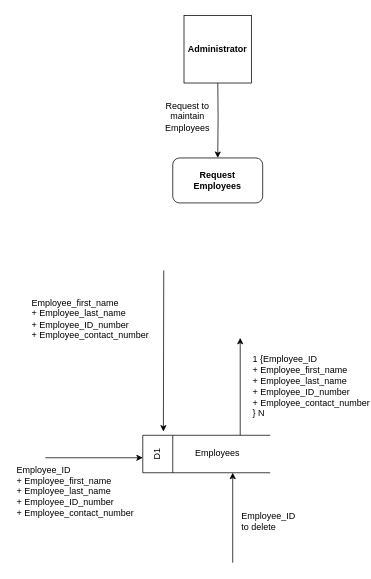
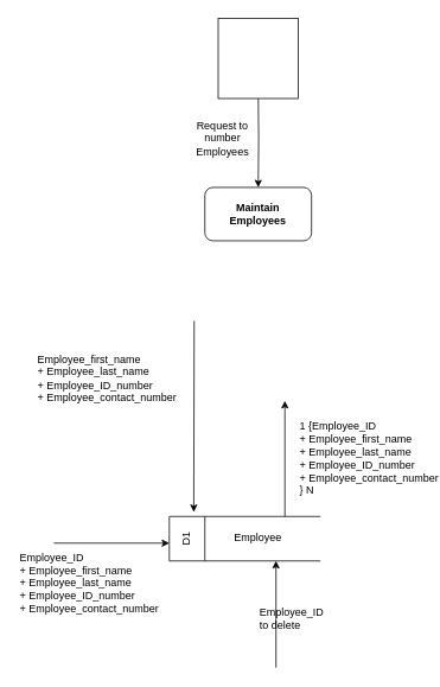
- <mxCell id="4" value="Administrator" style="text;html=1;strokeColor=none;fillColor=none;align=center;verticalAlign=middle;whiteSpace=wrap;rounded=0;fontStyle=1" parent="1" vertex="1"><mxGeometry x="260" y="50" width="60" height="30" as="geometry" /></mxCell>
- <mxCell id="13" value="Request to maintain Employees" style="text;html=1;strokeColor=none;fillColor=none;align=center;verticalAlign=middle;whiteSpace=wrap;rounded=0;" parent="1" vertex="1"><mxGeometry x="220" y="140" width="60" height="30" as="geometry" /></mxCell>
+ <mxCell id="13" value="Request to number Employees" style="text;html=1;strokeColor=none;fillColor=none;align=center;verticalAlign=middle;whiteSpace=wrap;rounded=0;" parent="1" vertex="1"><mxGeometry x="220" y="140" width="60" height="30" as="geometry" /></mxCell>
- <mxCell id="6" value="Request Employees" style="text;html=1;strokeColor=none;fillColor=none;align=center;verticalAlign=middle;whiteSpace=wrap;rounded=0;fontStyle=1" parent="1" vertex="1"><mxGeometry x="260" y="225" width="60" height="30" as="geometry" /></mxCell>
+ <mxCell id="6" value="Maintain Employees" style="text;html=1;strokeColor=none;fillColor=none;align=center;verticalAlign=middle;whiteSpace=wrap;rounded=0;fontStyle=1" parent="1" vertex="1"><mxGeometry x="260" y="225" width="60" height="30" as="geometry" /></mxCell>
- <mxCell id="12" value="Employees" style="text;html=1;strokeColor=none;fillColor=none;align=center;verticalAlign=middle;whiteSpace=wrap;rounded=0;" parent="1" vertex="1"><mxGeometry x="260" y="589" width="60" height="30" as="geometry" /></mxCell>
+ <mxCell id="12" value="Employee" style="text;html=1;strokeColor=none;fillColor=none;align=center;verticalAlign=middle;whiteSpace=wrap;rounded=0;" parent="1" vertex="1"><mxGeometry x="260" y="589" width="60" height="30" as="geometry" /></mxCell>
- <mxCell id="20" value="Employee_ID to delete" style="text;html=1;strokeColor=none;fillColor=none;align=left;verticalAlign=middle;whiteSpace=wrap;rounded=0;" parent="1" vertex="1"><mxGeometry x="320" y="680" width="60" height="30" as="geometry" /></mxCell>
+ <mxCell id="20" value="Employee_ID to delete" style="text;html=1;strokeColor=none;fillColor=none;align=left;verticalAlign=middle;whiteSpace=wrap;rounded=0;" parent="1" vertex="1"><mxGeometry x="290" y="680" width="60" height="30" as="geometry" /></mxCell>
